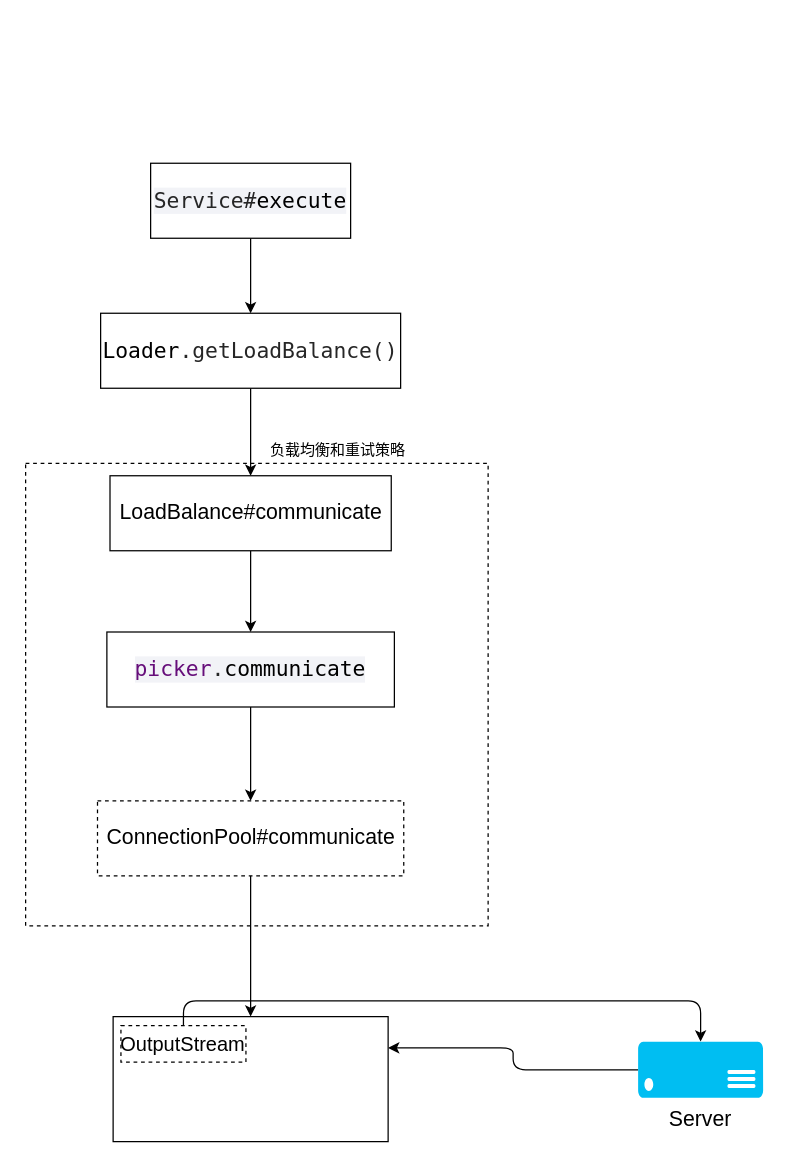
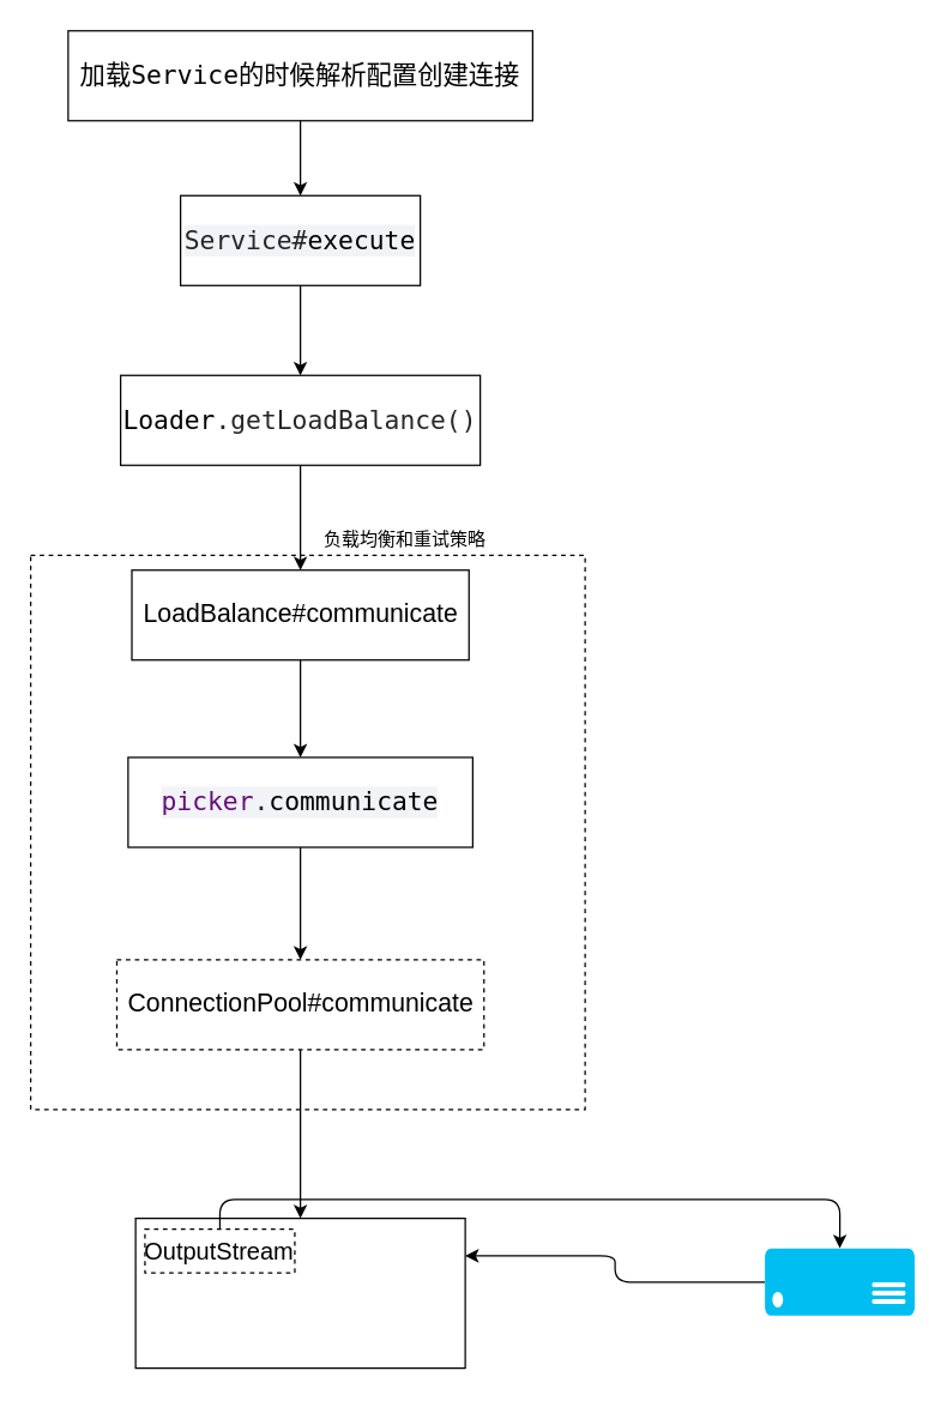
+ <mxCell id="4" value="&lt;pre style=&quot;color: rgb(255 , 255 , 255) ; font-family: &amp;#34;dejavu sans mono&amp;#34; , monospace ; font-size: 12.8pt&quot;&gt;&lt;pre style=&quot;color: rgb(38 , 38 , 38) ; font-family: &amp;#34;dejavu sans mono&amp;#34; , monospace ; font-size: 12.8pt&quot;&gt;&lt;span style=&quot;color: #000000&quot;&gt;加载Service的时候解析配置创建连接&lt;/span&gt;&lt;/pre&gt;&lt;/pre&gt;" style="rounded=0;whiteSpace=wrap;html=1;labelBackgroundColor=none;" vertex="1" parent="1"><mxGeometry x="45" y="20" width="310" height="60" as="geometry" /></mxCell>
+ <mxCell id="3" style="edgeStyle=orthogonalEdgeStyle;rounded=0;orthogonalLoop=1;jettySize=auto;html=1;entryX=0.5;entryY=0;entryDx=0;entryDy=0;" edge="1" parent="1" source="4" target="6"><mxGeometry relative="1" as="geometry" /></mxCell>
- <mxCell id="20" value="Server" style="text;html=1;strokeColor=none;fillColor=none;align=center;verticalAlign=middle;whiteSpace=wrap;rounded=0;dashed=1;sketch=0;fontSize=17;" vertex="1" parent="1"><mxGeometry x="540" y="885.7" width="40" height="20" as="geometry" /></mxCell>
